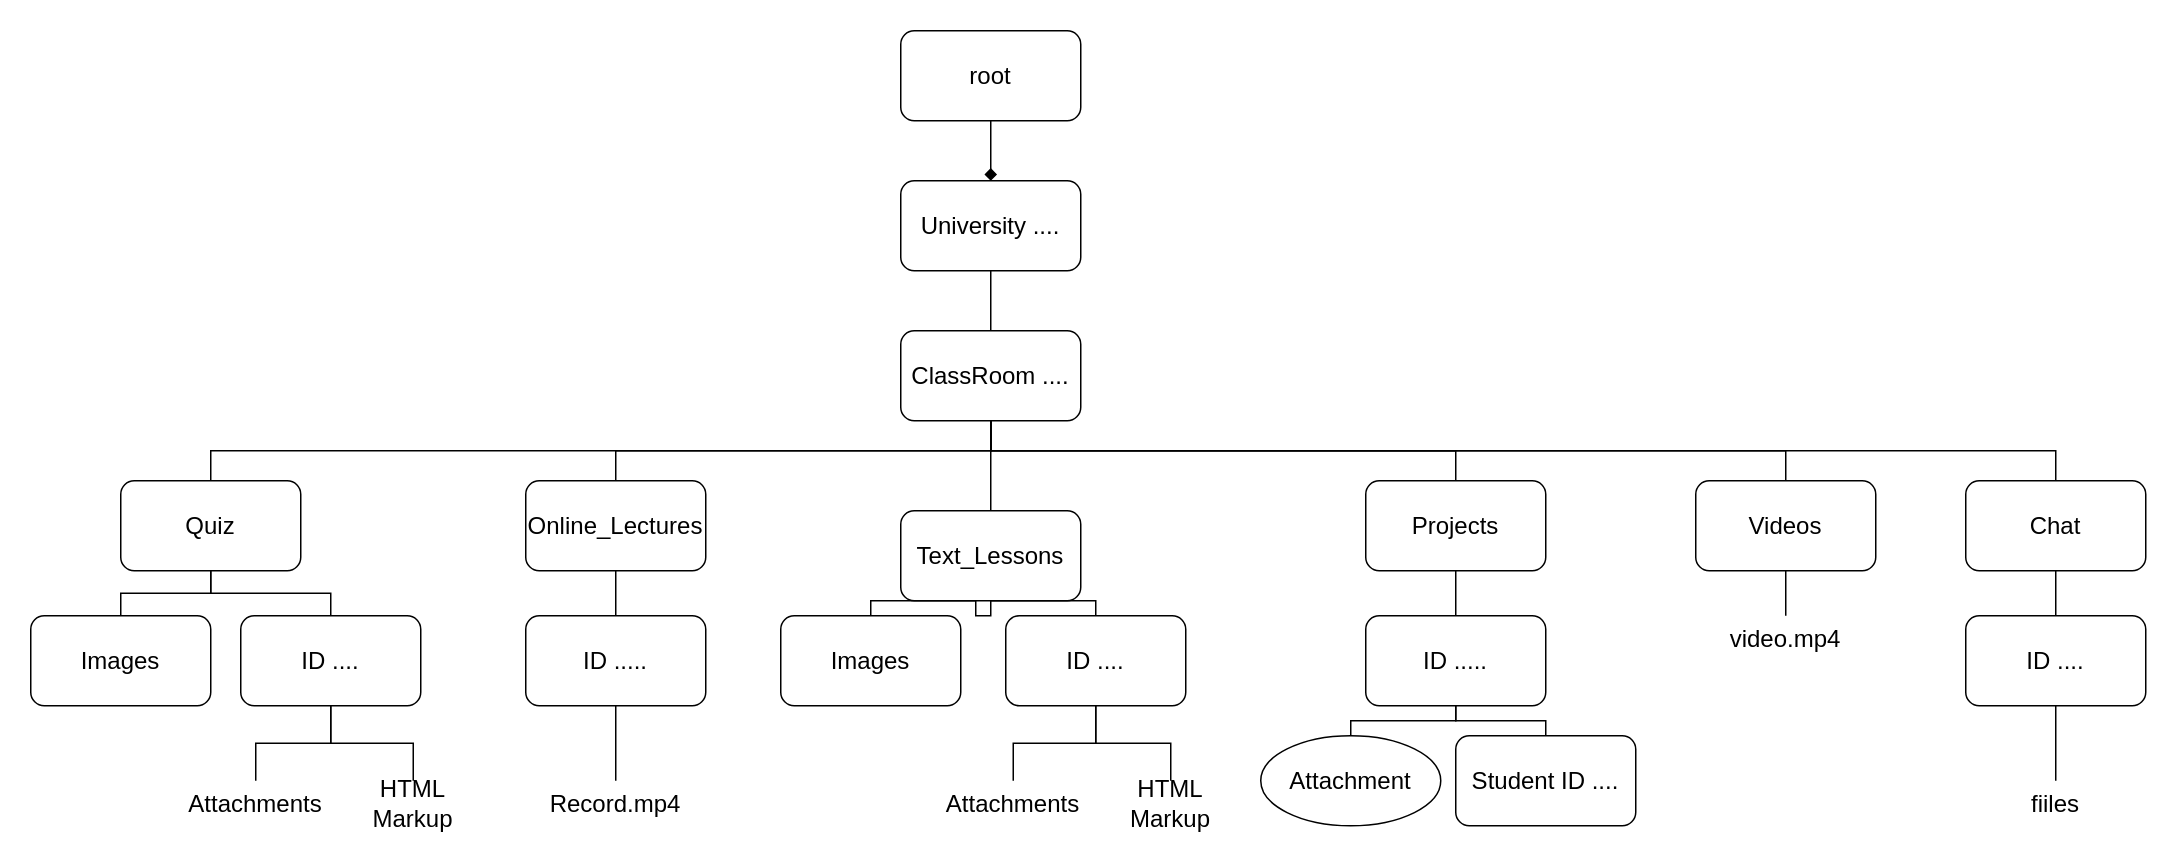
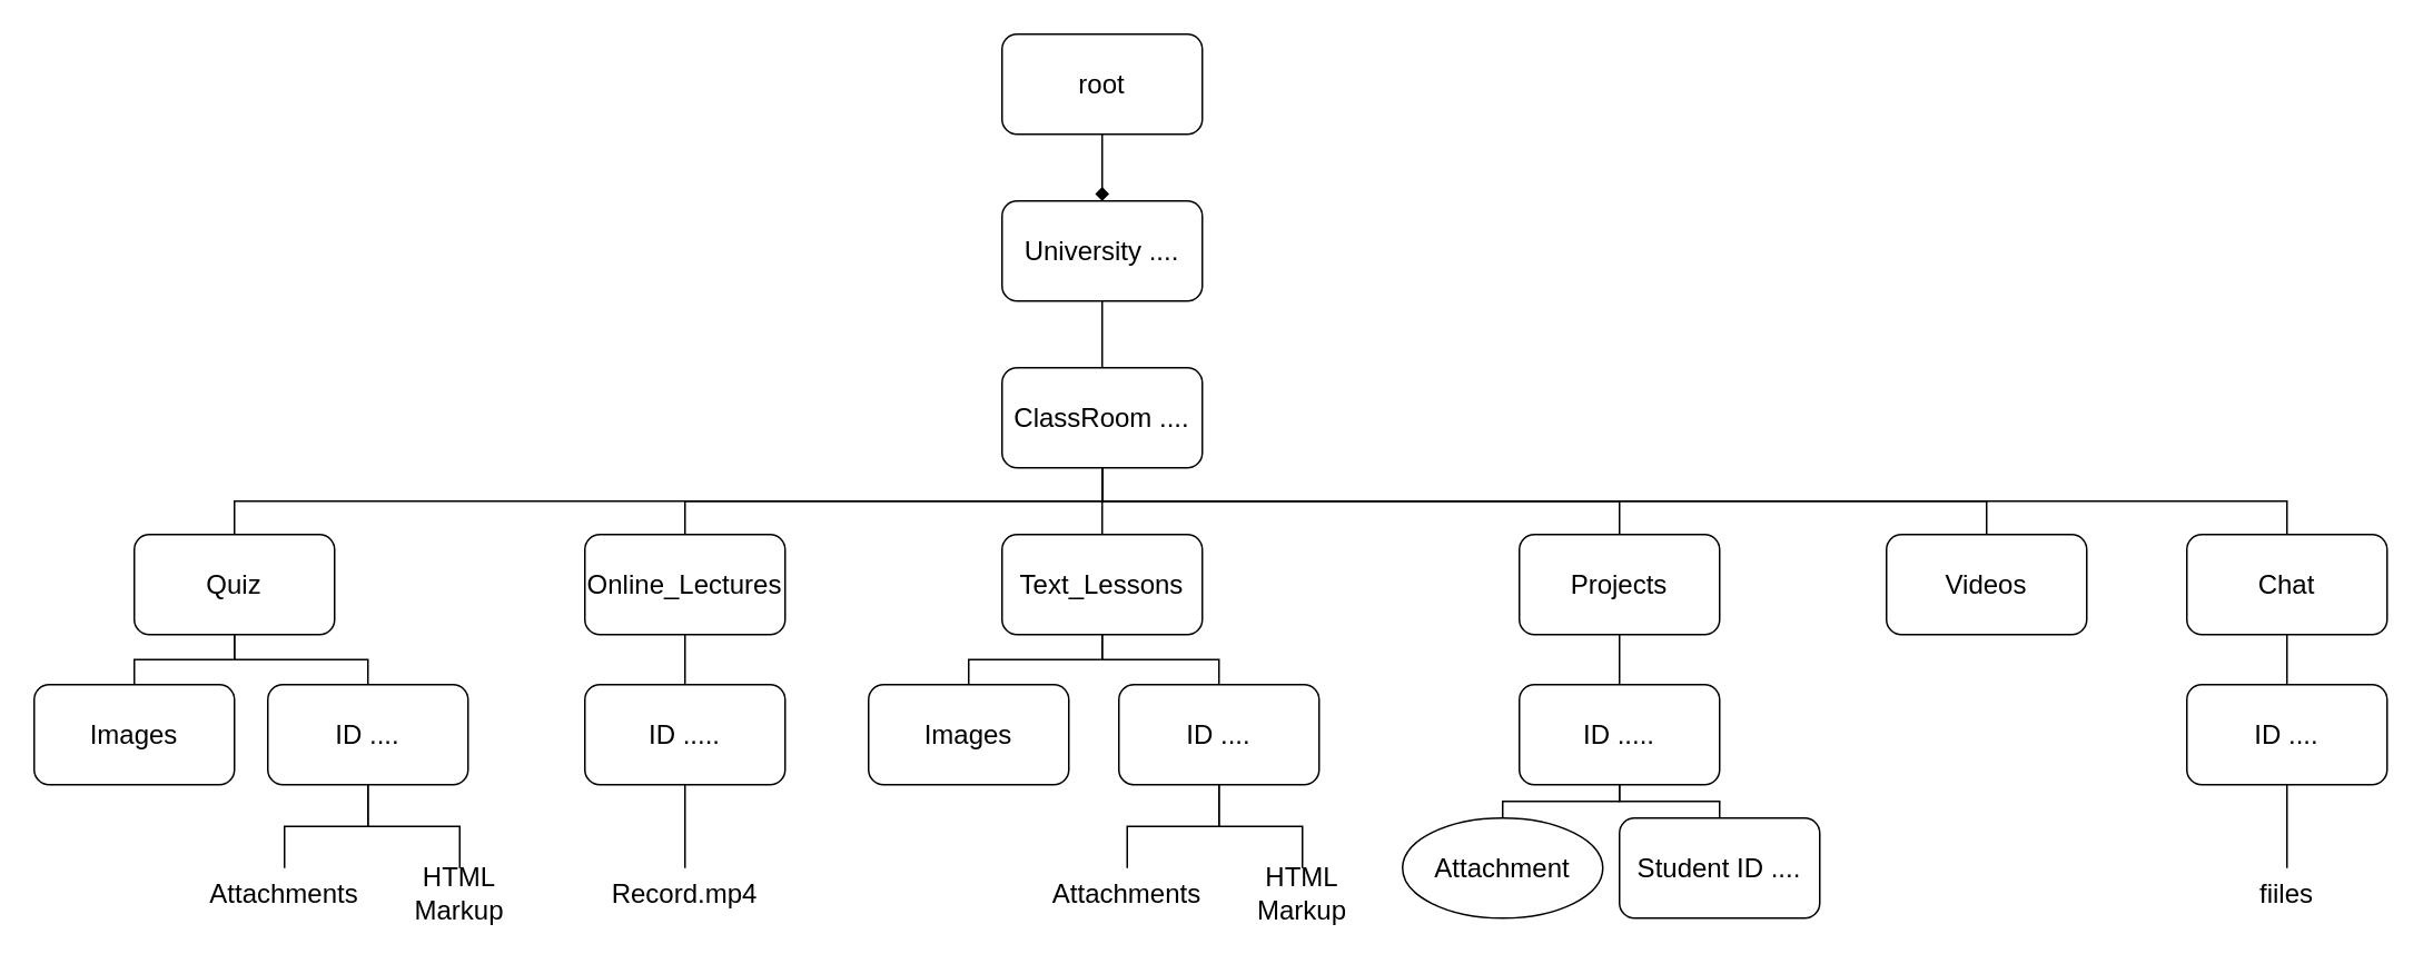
- <mxCell id="10" value="Text_Lessons" style="rounded=1;whiteSpace=wrap;html=1;fontSize=16;" vertex="1" parent="1"><mxGeometry x="600" y="340" width="120" height="60" as="geometry" /></mxCell>
+ <mxCell id="10" value="Text_Lessons" style="rounded=1;whiteSpace=wrap;html=1;fontSize=16;" vertex="1" parent="1"><mxGeometry x="600" y="320" width="120" height="60" as="geometry" /></mxCell>
- <mxCell id="44" value="" style="endArrow=none;html=1;rounded=0;edgeStyle=orthogonalEdgeStyle;entryX=0.5;entryY=1;entryDx=0;entryDy=0;exitX=0.5;exitY=0;exitDx=0;exitDy=0;fontSize=16;" edge="1" parent="1" source="43" target="41"><mxGeometry width="50" height="50" relative="1" as="geometry"><mxPoint x="1370" y="430" as="sourcePoint" /><mxPoint x="1420" y="380" as="targetPoint" /></mxGeometry></mxCell>
- <mxCell id="43" value="video.mp4" style="text;html=1;strokeColor=none;fillColor=none;align=center;verticalAlign=middle;whiteSpace=wrap;rounded=0;fontSize=16;" vertex="1" parent="1"><mxGeometry x="1160" y="410" width="60" height="30" as="geometry" /></mxCell>
